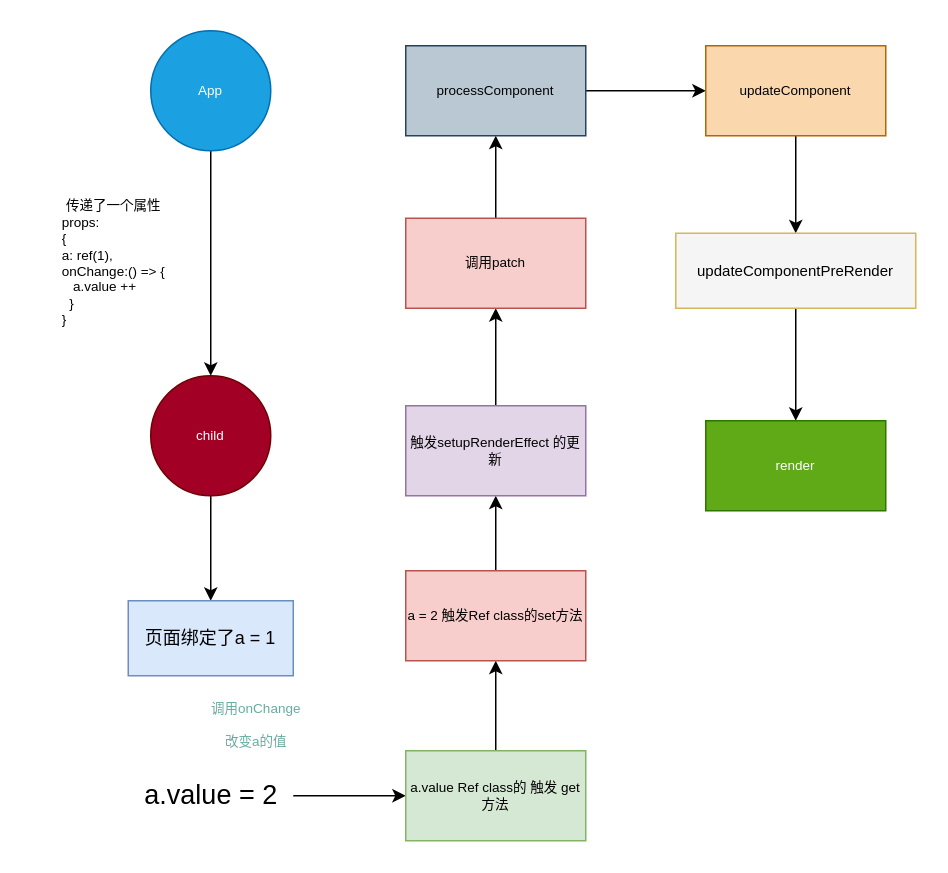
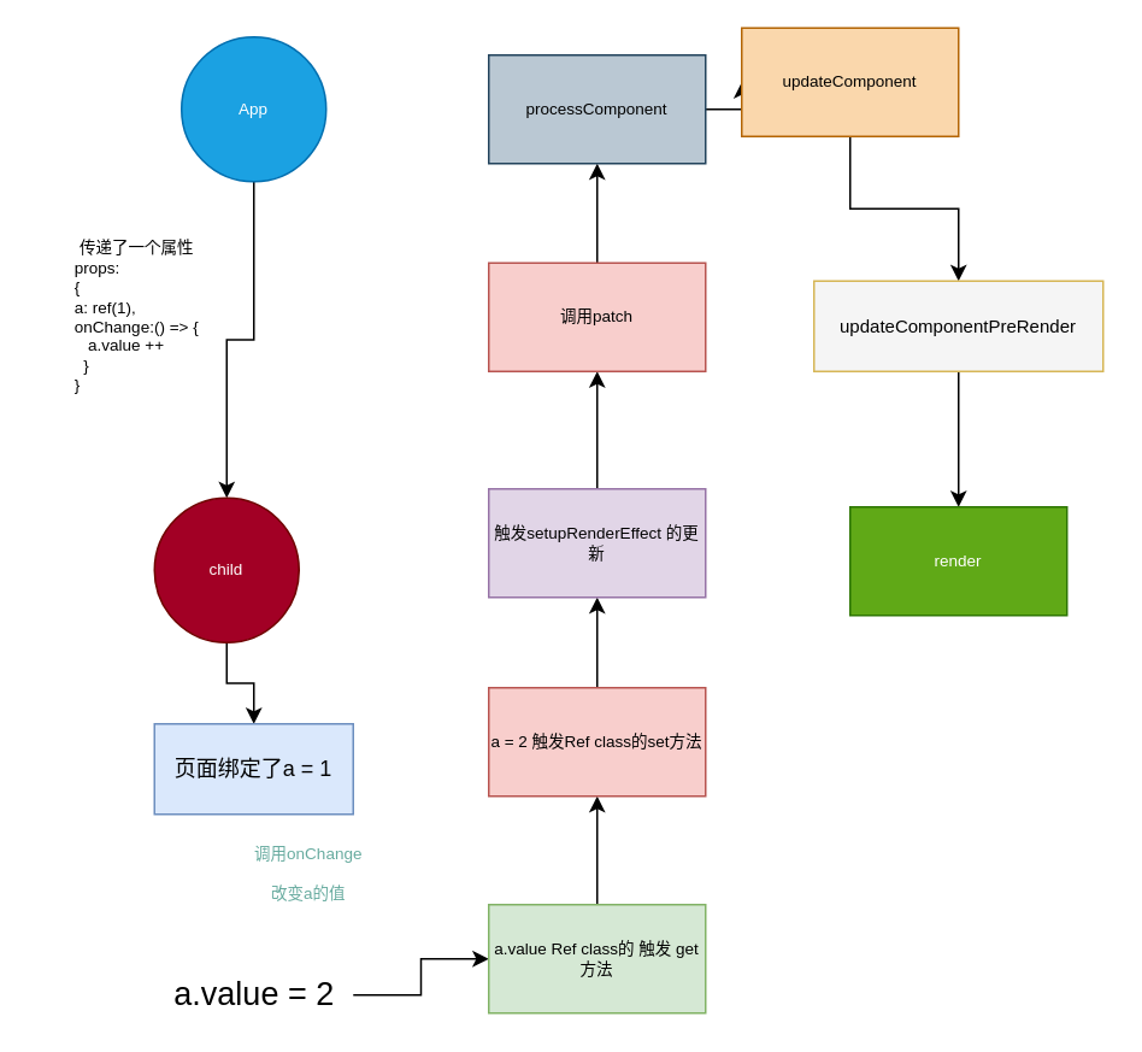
- <mxCell id="22" value="updateComponent" style="whiteSpace=wrap;html=1;fontSize=9;fillColor=#fad7ac;strokeColor=#b46504;" vertex="1" parent="1"><mxGeometry x="470" y="30" width="120" height="60" as="geometry" /></mxCell>
+ <mxCell id="22" value="updateComponent" style="whiteSpace=wrap;html=1;fontSize=9;fillColor=#fad7ac;strokeColor=#b46504;" vertex="1" parent="1"><mxGeometry x="410" y="15" width="120" height="60" as="geometry" /></mxCell>
- <mxCell id="17" value="child" style="ellipse;whiteSpace=wrap;html=1;aspect=fixed;fontSize=9;fontColor=#ffffff;fillColor=#a20025;strokeColor=#6F0000;" vertex="1" parent="1"><mxGeometry x="100" y="250" width="80" height="80" as="geometry" /></mxCell>
+ <mxCell id="17" value="child" style="ellipse;whiteSpace=wrap;html=1;aspect=fixed;fontSize=9;fontColor=#ffffff;fillColor=#a20025;strokeColor=#6F0000;" vertex="1" parent="1"><mxGeometry x="85" y="275" width="80" height="80" as="geometry" /></mxCell>
- <mxCell id="5" value="a.value = 2" style="text;html=1;align=center;verticalAlign=middle;resizable=0;points=[];autosize=1;strokeColor=none;fillColor=none;fontSize=18;" vertex="1" parent="1"><mxGeometry x="85" y="510" width="110" height="40" as="geometry" /></mxCell>
+ <mxCell id="5" value="a.value = 2" style="text;html=1;align=center;verticalAlign=middle;resizable=0;points=[];autosize=1;strokeColor=none;fillColor=none;fontSize=18;" vertex="1" parent="1"><mxGeometry x="85" y="530" width="110" height="40" as="geometry" /></mxCell>
